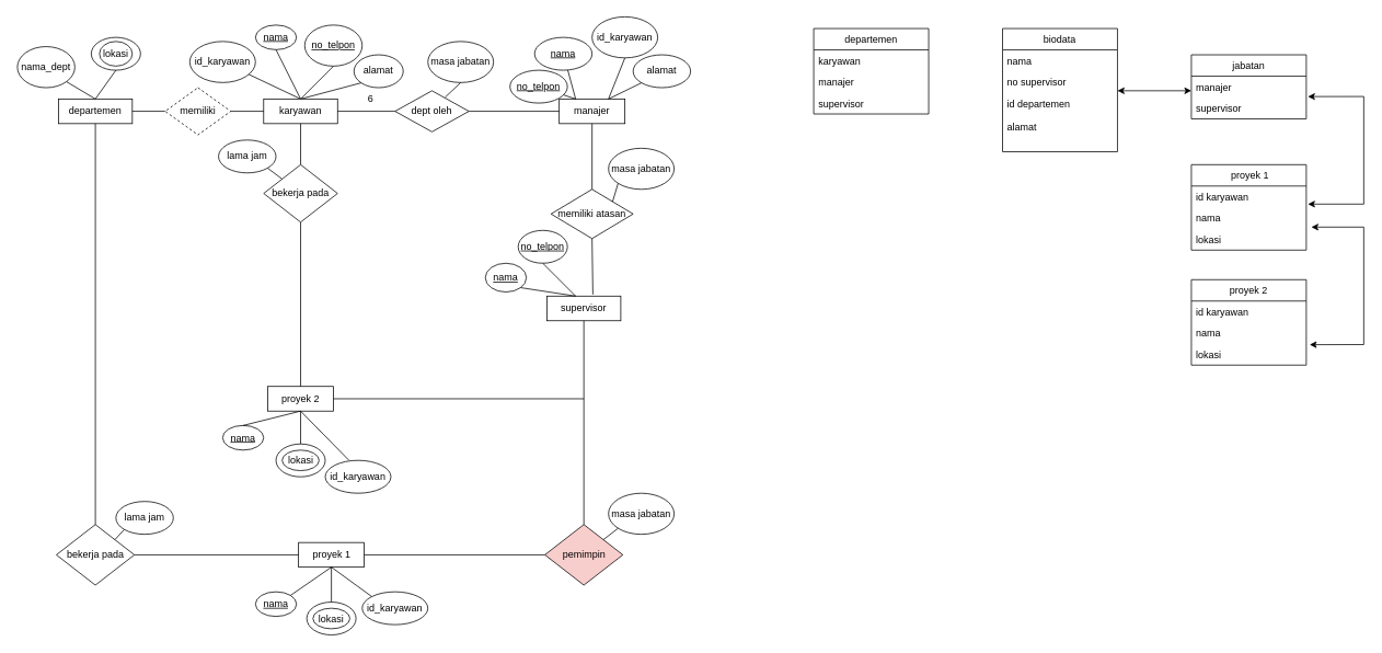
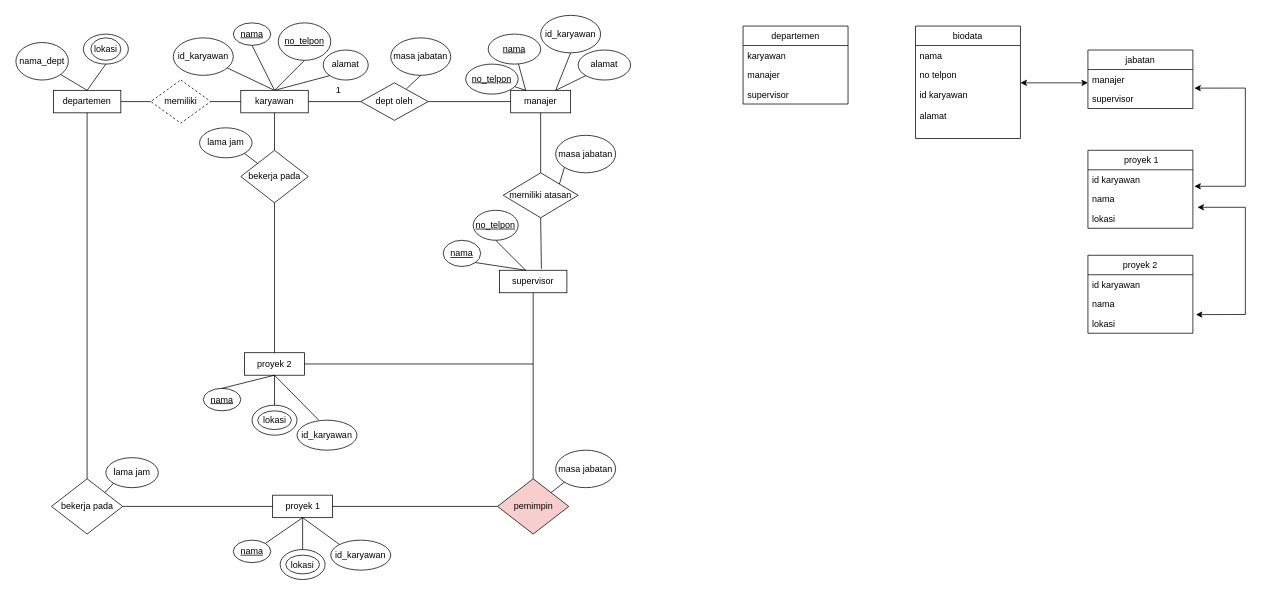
- <mxCell id="82" value="no supervisor" style="text;strokeColor=none;fillColor=none;align=left;verticalAlign=top;spacingLeft=4;spacingRight=4;overflow=hidden;rotatable=0;points=[[0,0.5],[1,0.5]];portConstraint=eastwest;" vertex="1" parent="80"><mxGeometry y="52" width="140" height="26" as="geometry" /></mxCell>
+ <mxCell id="82" value="no telpon" style="text;strokeColor=none;fillColor=none;align=left;verticalAlign=top;spacingLeft=4;spacingRight=4;overflow=hidden;rotatable=0;points=[[0,0.5],[1,0.5]];portConstraint=eastwest;" vertex="1" parent="80"><mxGeometry y="52" width="140" height="26" as="geometry" /></mxCell>
- <mxCell id="98" value="6" style="text;html=1;align=center;verticalAlign=middle;resizable=0;points=[];autosize=1;strokeColor=none;fillColor=none;" vertex="1" parent="1"><mxGeometry x="435" y="105" width="30" height="30" as="geometry" /></mxCell>
+ <mxCell id="98" value="1" style="text;html=1;align=center;verticalAlign=middle;resizable=0;points=[];autosize=1;strokeColor=none;fillColor=none;" vertex="1" parent="1"><mxGeometry x="435" y="105" width="30" height="30" as="geometry" /></mxCell>
- <mxCell id="83" value="id departemen&#10;&#10;alamat&#10;&#10;&#10;" style="text;strokeColor=none;fillColor=none;align=left;verticalAlign=top;spacingLeft=4;spacingRight=4;overflow=hidden;rotatable=0;points=[[0,0.5],[1,0.5]];portConstraint=eastwest;" vertex="1" parent="80"><mxGeometry y="78" width="140" height="72" as="geometry" /></mxCell>
+ <mxCell id="83" value="id karyawan&#10;&#10;alamat&#10;&#10;&#10;" style="text;strokeColor=none;fillColor=none;align=left;verticalAlign=top;spacingLeft=4;spacingRight=4;overflow=hidden;rotatable=0;points=[[0,0.5],[1,0.5]];portConstraint=eastwest;" vertex="1" parent="80"><mxGeometry y="78" width="140" height="72" as="geometry" /></mxCell>
